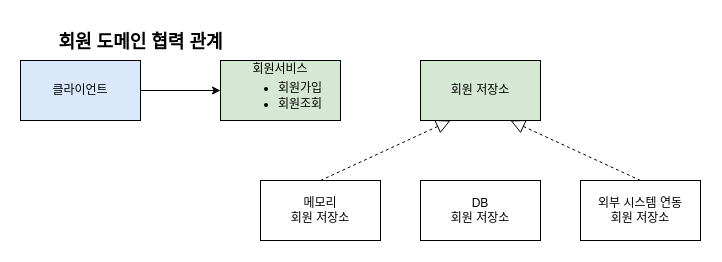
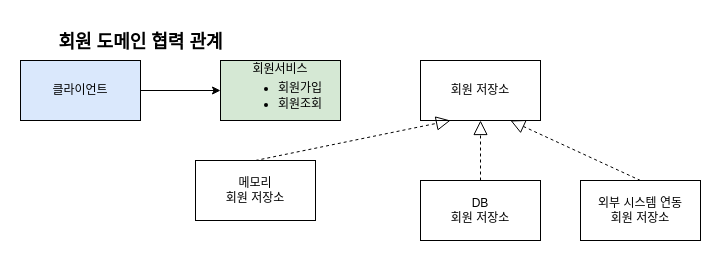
- <mxCell id="4" value="회원 저장소" style="rounded=0;whiteSpace=wrap;html=1;fillColor=#d5e8d4;" vertex="1" parent="1"><mxGeometry x="420" y="60" width="120" height="60" as="geometry" /></mxCell>
+ <mxCell id="4" value="회원 저장소" style="rounded=0;whiteSpace=wrap;html=1;" vertex="1" parent="1"><mxGeometry x="420" y="60" width="120" height="60" as="geometry" /></mxCell>
+ <mxCell id="10" value="" style="endArrow=block;dashed=1;endFill=0;endSize=12;html=1;rounded=0;exitX=0.5;exitY=0;exitDx=0;exitDy=0;entryX=0.5;entryY=1;entryDx=0;entryDy=0;" edge="1" parent="1" source="5" target="4"><mxGeometry width="160" relative="1" as="geometry"><mxPoint x="330" y="190" as="sourcePoint" /><mxPoint x="460" y="130" as="targetPoint" /></mxGeometry></mxCell>
- <mxCell id="7" value="메모리&lt;br&gt;회원 저장소" style="rounded=0;whiteSpace=wrap;html=1;" vertex="1" parent="1"><mxGeometry x="260" y="180" width="120" height="60" as="geometry" /></mxCell>
+ <mxCell id="7" value="메모리&lt;br&gt;회원 저장소" style="rounded=0;whiteSpace=wrap;html=1;" vertex="1" parent="1"><mxGeometry x="195" y="160" width="120" height="60" as="geometry" /></mxCell>
